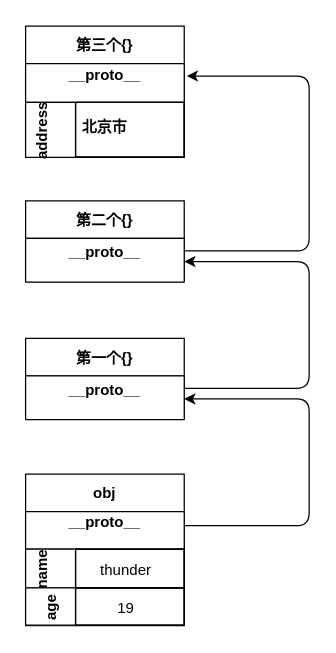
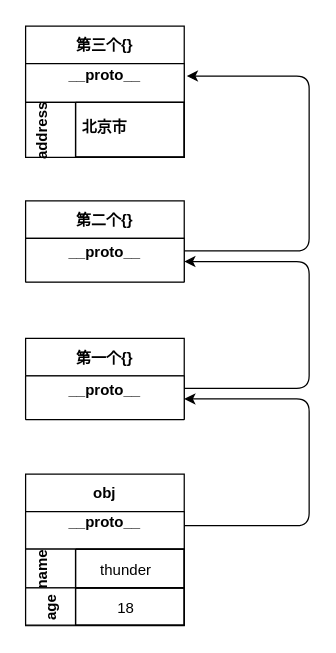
- <mxCell id="11" value="19" style="text;html=1;align=center;verticalAlign=middle;resizable=0;points=[];autosize=1;strokeColor=none;fillColor=none;" vertex="1" parent="10"><mxGeometry x="25" y="6.5" width="30" height="20" as="geometry" /></mxCell>
+ <mxCell id="11" value="18" style="text;html=1;align=center;verticalAlign=middle;resizable=0;points=[];autosize=1;strokeColor=none;fillColor=none;" vertex="1" parent="10"><mxGeometry x="25" y="6.5" width="30" height="20" as="geometry" /></mxCell>
